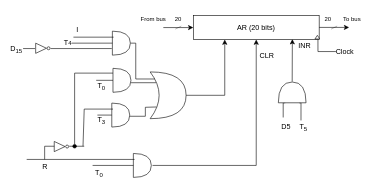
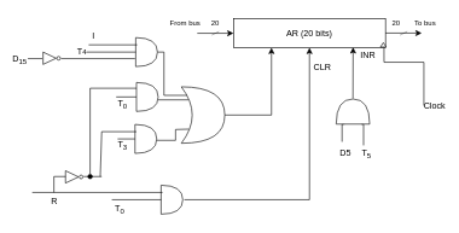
- <mxCell id="20" value="&lt;font face=&quot;Arial, sans-serif&quot;&gt;&lt;span style=&quot;font-size: 12px;&quot;&gt;Clock&lt;/span&gt;&lt;/font&gt;" style="text;html=1;strokeColor=none;fillColor=none;align=center;verticalAlign=middle;whiteSpace=wrap;rounded=0;fontSize=10;" parent="1" vertex="1"><mxGeometry x="560" y="75" width="30" height="20" as="geometry" /></mxCell>
+ <mxCell id="20" value="&lt;font face=&quot;Arial, sans-serif&quot;&gt;&lt;span style=&quot;font-size: 12px;&quot;&gt;Clock&lt;/span&gt;&lt;/font&gt;" style="text;html=1;strokeColor=none;fillColor=none;align=center;verticalAlign=middle;whiteSpace=wrap;rounded=0;fontSize=10;" parent="1" vertex="1"><mxGeometry x="585" y="135" width="30" height="20" as="geometry" /></mxCell>
